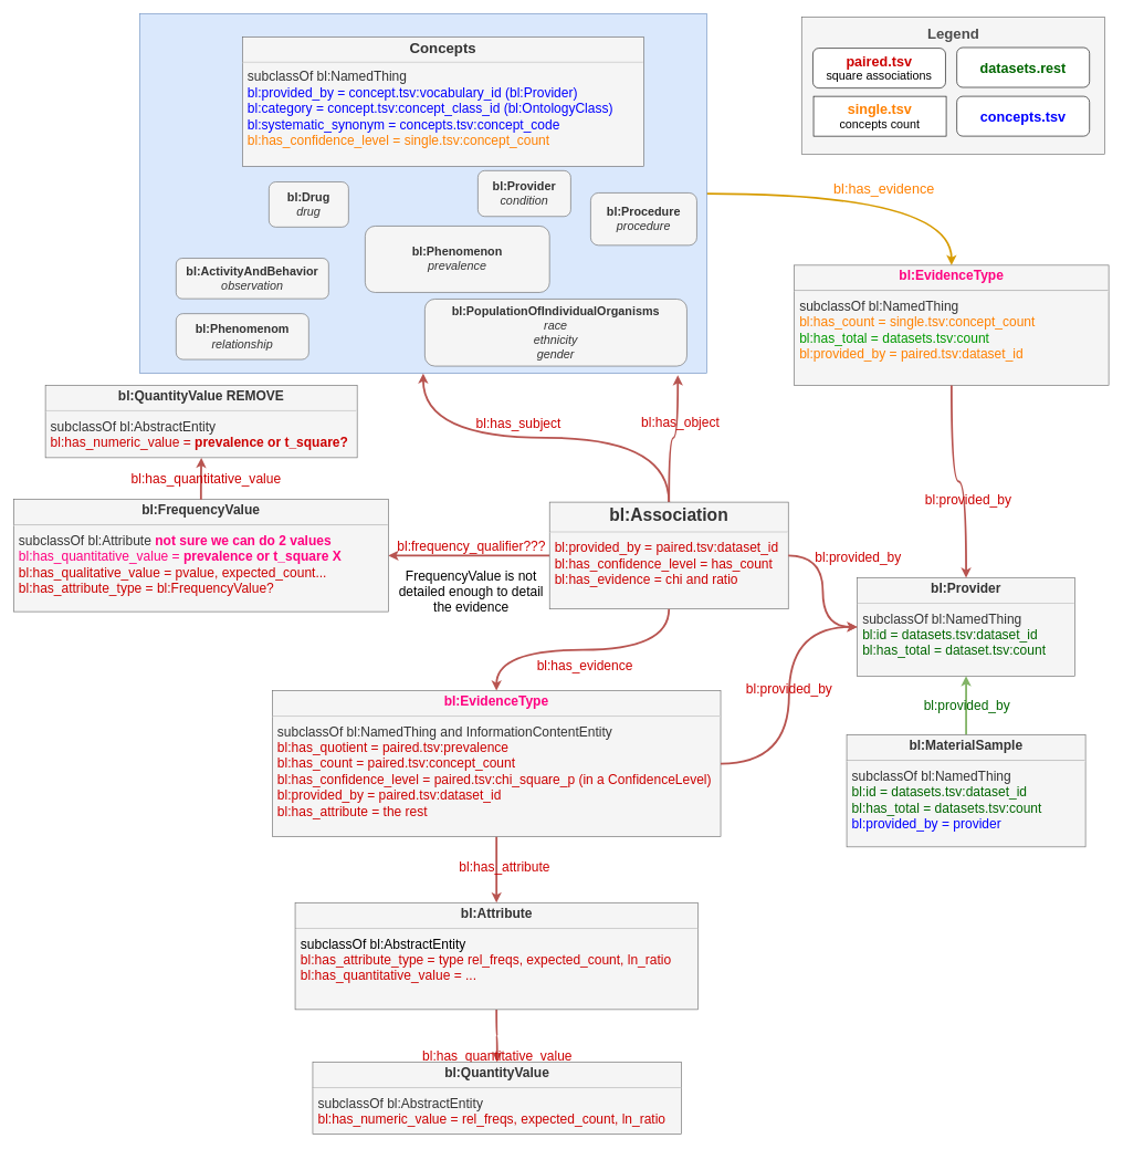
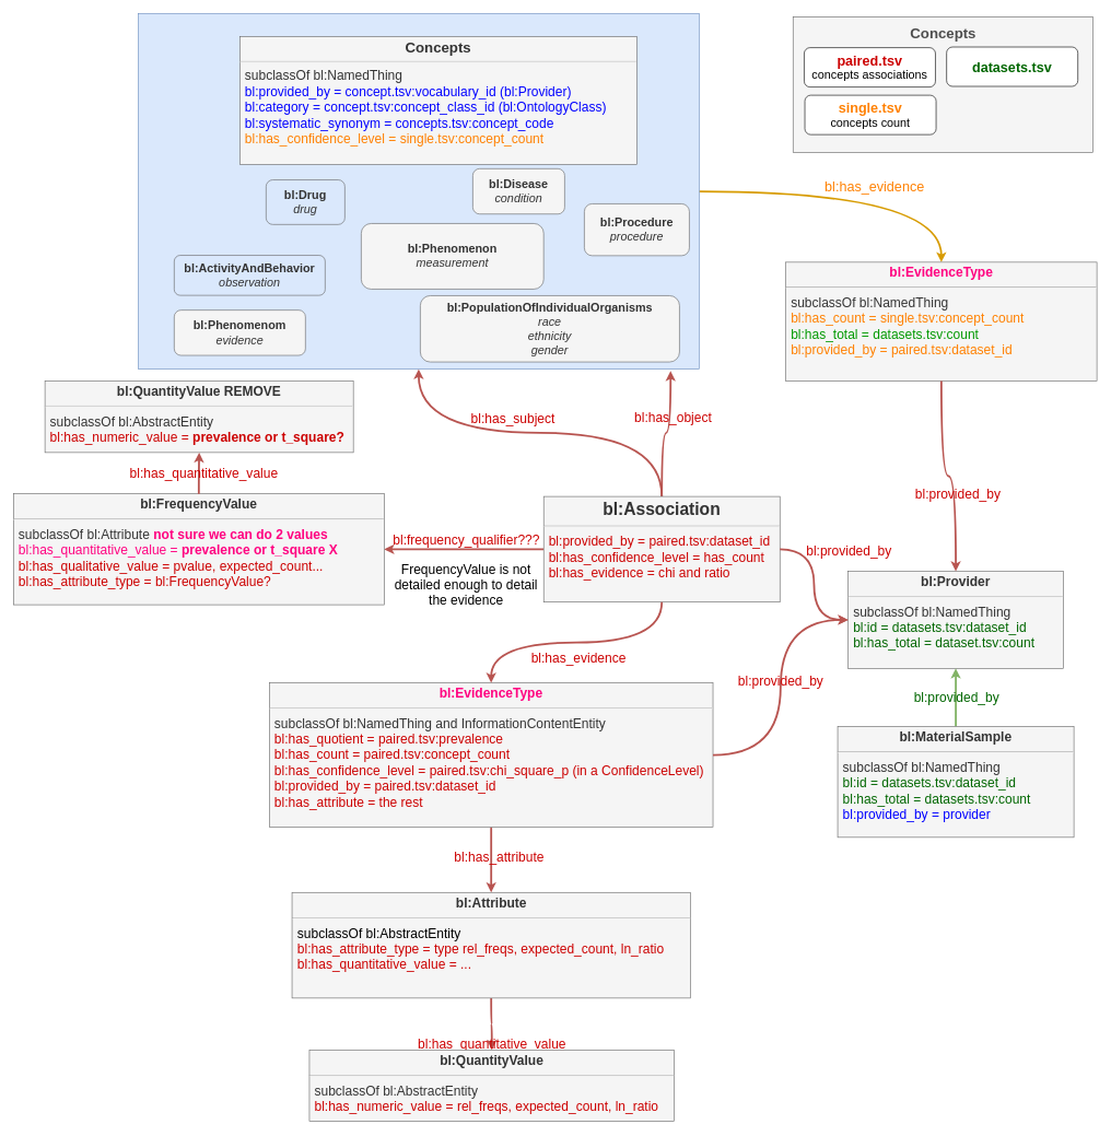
- <mxCell id="35" value="&lt;font size=&quot;1&quot; color=&quot;#4d4d4d&quot;&gt;&lt;b style=&quot;font-size: 22px&quot;&gt;Legend&lt;/b&gt;&lt;/font&gt;" style="text;html=1;strokeColor=none;fillColor=none;align=center;verticalAlign=middle;whiteSpace=wrap;rounded=0;labelBackgroundColor=none;fontSize=20;fontColor=#FF8000;" parent="1" vertex="1"><mxGeometry x="1376.5" y="35.5" width="120" height="30" as="geometry" /></mxCell>
+ <mxCell id="35" value="&lt;font size=&quot;1&quot; color=&quot;#4d4d4d&quot;&gt;&lt;b style=&quot;font-size: 22px&quot;&gt;Concepts&lt;/b&gt;&lt;/font&gt;" style="text;html=1;strokeColor=none;fillColor=none;align=center;verticalAlign=middle;whiteSpace=wrap;rounded=0;labelBackgroundColor=none;fontSize=20;fontColor=#FF8000;" parent="1" vertex="1"><mxGeometry x="1376.5" y="35.5" width="120" height="30" as="geometry" /></mxCell>
- <mxCell id="31" value="&lt;font style=&quot;font-size: 21px&quot;&gt;&lt;b&gt;&lt;font color=&quot;#006600&quot;&gt;datasets.rest&lt;/font&gt;&lt;/b&gt;&lt;br&gt;&lt;/font&gt;" style="rounded=1;whiteSpace=wrap;html=1;fontSize=14;" parent="1" vertex="1"><mxGeometry x="1442" y="71" width="200" height="60" as="geometry" /></mxCell>
+ <mxCell id="31" value="&lt;font style=&quot;font-size: 21px&quot;&gt;&lt;b&gt;&lt;font color=&quot;#006600&quot;&gt;datasets.tsv&lt;/font&gt;&lt;/b&gt;&lt;br&gt;&lt;/font&gt;" style="rounded=1;whiteSpace=wrap;html=1;fontSize=14;" parent="1" vertex="1"><mxGeometry x="1442" y="71" width="200" height="60" as="geometry" /></mxCell>
- <mxCell id="33" value="&lt;font&gt;&lt;b style=&quot;font-size: 21px&quot;&gt;&lt;font color=&quot;#cc0000&quot;&gt;paired.tsv&lt;br&gt;&lt;/font&gt;&lt;/b&gt;&lt;font style=&quot;font-size: 18px&quot;&gt;square associations&lt;/font&gt;&lt;br&gt;&lt;/font&gt;" style="rounded=1;whiteSpace=wrap;html=1;fontSize=14;" parent="1" vertex="1"><mxGeometry x="1225" y="72" width="200" height="60" as="geometry" /></mxCell>
+ <mxCell id="33" value="&lt;font&gt;&lt;b style=&quot;font-size: 21px&quot;&gt;&lt;font color=&quot;#cc0000&quot;&gt;paired.tsv&lt;br&gt;&lt;/font&gt;&lt;/b&gt;&lt;font style=&quot;font-size: 18px&quot;&gt;concepts associations&lt;/font&gt;&lt;br&gt;&lt;/font&gt;" style="rounded=1;whiteSpace=wrap;html=1;fontSize=14;" parent="1" vertex="1"><mxGeometry x="1225" y="72" width="200" height="60" as="geometry" /></mxCell>
- <mxCell id="34" value="&lt;font&gt;&lt;b style=&quot;font-size: 21px&quot;&gt;&lt;font color=&quot;#ff8000&quot;&gt;single.tsv&lt;br&gt;&lt;/font&gt;&lt;/b&gt;&lt;font style=&quot;font-size: 18px&quot;&gt;concepts count&lt;/font&gt;&lt;br&gt;&lt;/font&gt;" style="whiteSpace=wrap;html=1;fontSize=14;rounded=0;" parent="1" vertex="1"><mxGeometry x="1226" y="144.5" width="200" height="60" as="geometry" /></mxCell>
+ <mxCell id="34" value="&lt;font&gt;&lt;b style=&quot;font-size: 21px&quot;&gt;&lt;font color=&quot;#ff8000&quot;&gt;single.tsv&lt;br&gt;&lt;/font&gt;&lt;/b&gt;&lt;font style=&quot;font-size: 18px&quot;&gt;concepts count&lt;/font&gt;&lt;br&gt;&lt;/font&gt;" style="rounded=1;whiteSpace=wrap;html=1;fontSize=14;" parent="1" vertex="1"><mxGeometry x="1226" y="144.5" width="200" height="60" as="geometry" /></mxCell>
- <mxCell id="32" value="&lt;font style=&quot;font-size: 21px&quot;&gt;&lt;b&gt;&lt;font color=&quot;#0000ff&quot;&gt;concepts.tsv&lt;/font&gt;&lt;/b&gt;&lt;br&gt;&lt;/font&gt;" style="rounded=1;whiteSpace=wrap;html=1;fontSize=14;" parent="1" vertex="1"><mxGeometry x="1442" y="144.5" width="200" height="60" as="geometry" /></mxCell>
- <mxCell id="25" value="&lt;font style=&quot;font-size: 18px;&quot;&gt;&lt;b style=&quot;font-size: 18px;&quot;&gt;bl:Provider&lt;/b&gt;&lt;br style=&quot;font-size: 18px;&quot;&gt;&lt;i style=&quot;font-size: 18px;&quot;&gt;condition&lt;/i&gt;&lt;br style=&quot;font-size: 18px;&quot;&gt;&lt;/font&gt;" style="rounded=1;whiteSpace=wrap;html=1;fillColor=#f5f5f5;strokeColor=#666666;fontSize=18;fontColor=#333333;" parent="1" vertex="1"><mxGeometry x="720" y="256.5" width="140" height="69" as="geometry" /></mxCell>
+ <mxCell id="25" value="&lt;font style=&quot;font-size: 18px;&quot;&gt;&lt;b style=&quot;font-size: 18px;&quot;&gt;bl:Disease&lt;/b&gt;&lt;br style=&quot;font-size: 18px;&quot;&gt;&lt;i style=&quot;font-size: 18px;&quot;&gt;condition&lt;/i&gt;&lt;br style=&quot;font-size: 18px;&quot;&gt;&lt;/font&gt;" style="rounded=1;whiteSpace=wrap;html=1;fillColor=#f5f5f5;strokeColor=#666666;fontSize=18;fontColor=#333333;" parent="1" vertex="1"><mxGeometry x="720" y="256.5" width="140" height="69" as="geometry" /></mxCell>
- <mxCell id="24" value="&lt;font style=&quot;font-size: 18px;&quot;&gt;&lt;b style=&quot;font-size: 18px;&quot;&gt;bl:Drug&lt;/b&gt;&lt;br style=&quot;font-size: 18px;&quot;&gt;&lt;i style=&quot;font-size: 18px;&quot;&gt;drug&lt;/i&gt;&lt;br style=&quot;font-size: 18px;&quot;&gt;&lt;/font&gt;" style="rounded=1;whiteSpace=wrap;html=1;fillColor=#f5f5f5;strokeColor=#666666;fontSize=18;fontColor=#333333;" parent="1" vertex="1"><mxGeometry x="405" y="273.5" width="120" height="68" as="geometry" /></mxCell>
+ <mxCell id="24" value="&lt;font style=&quot;font-size: 18px;&quot;&gt;&lt;b style=&quot;font-size: 18px;&quot;&gt;bl:Drug&lt;/b&gt;&lt;br style=&quot;font-size: 18px;&quot;&gt;&lt;i style=&quot;font-size: 18px;&quot;&gt;drug&lt;/i&gt;&lt;br style=&quot;font-size: 18px;&quot;&gt;&lt;/font&gt;" style="rounded=1;whiteSpace=wrap;html=1;fillColor=#dae8fc;strokeColor=#666666;fontSize=18;fontColor=#333333;" parent="1" vertex="1"><mxGeometry x="405" y="273.5" width="120" height="68" as="geometry" /></mxCell>
- <mxCell id="28" value="&lt;font style=&quot;font-size: 18px;&quot;&gt;&lt;b style=&quot;font-size: 18px;&quot;&gt;bl:Procedure&lt;/b&gt;&lt;br style=&quot;font-size: 18px;&quot;&gt;&lt;i style=&quot;font-size: 18px;&quot;&gt;procedure&lt;/i&gt;&lt;br style=&quot;font-size: 18px;&quot;&gt;&lt;/font&gt;" style="rounded=1;whiteSpace=wrap;html=1;fillColor=#f5f5f5;strokeColor=#666666;fontSize=18;fontColor=#333333;" parent="1" vertex="1"><mxGeometry x="890" y="290" width="160" height="79" as="geometry" /></mxCell>
+ <mxCell id="28" value="&lt;font style=&quot;font-size: 18px;&quot;&gt;&lt;b style=&quot;font-size: 18px;&quot;&gt;bl:Procedure&lt;/b&gt;&lt;br style=&quot;font-size: 18px;&quot;&gt;&lt;i style=&quot;font-size: 18px;&quot;&gt;procedure&lt;/i&gt;&lt;br style=&quot;font-size: 18px;&quot;&gt;&lt;/font&gt;" style="rounded=1;whiteSpace=wrap;html=1;fillColor=#f5f5f5;strokeColor=#666666;fontSize=18;fontColor=#333333;" parent="1" vertex="1"><mxGeometry x="890" y="310" width="160" height="79" as="geometry" /></mxCell>
- <mxCell id="27" value="&lt;font style=&quot;font-size: 18px&quot;&gt;&lt;b style=&quot;font-size: 18px&quot;&gt;bl:Phenomenon&lt;/b&gt;&lt;br style=&quot;font-size: 18px&quot;&gt;&lt;i style=&quot;font-size: 18px&quot;&gt;prevalence&lt;/i&gt;&lt;br style=&quot;font-size: 18px&quot;&gt;&lt;/font&gt;" style="rounded=1;whiteSpace=wrap;html=1;fillColor=#f5f5f5;strokeColor=#666666;fontSize=18;fontColor=#333333;" parent="1" vertex="1"><mxGeometry x="550" y="340" width="278" height="100" as="geometry" /></mxCell>
+ <mxCell id="27" value="&lt;font style=&quot;font-size: 18px&quot;&gt;&lt;b style=&quot;font-size: 18px&quot;&gt;bl:Phenomenon&lt;/b&gt;&lt;br style=&quot;font-size: 18px&quot;&gt;&lt;i style=&quot;font-size: 18px&quot;&gt;measurement&lt;/i&gt;&lt;br style=&quot;font-size: 18px&quot;&gt;&lt;/font&gt;" style="rounded=1;whiteSpace=wrap;html=1;fillColor=#f5f5f5;strokeColor=#666666;fontSize=18;fontColor=#333333;" parent="1" vertex="1"><mxGeometry x="550" y="340" width="278" height="100" as="geometry" /></mxCell>
- <mxCell id="26" value="&lt;font style=&quot;font-size: 18px;&quot;&gt;&lt;b style=&quot;font-size: 18px;&quot;&gt;bl:ActivityAndBehavior&lt;/b&gt;&lt;br style=&quot;font-size: 18px;&quot;&gt;&lt;i style=&quot;font-size: 18px;&quot;&gt;observation&lt;/i&gt;&lt;br style=&quot;font-size: 18px;&quot;&gt;&lt;/font&gt;" style="rounded=1;whiteSpace=wrap;html=1;fillColor=#f5f5f5;strokeColor=#666666;fontSize=18;fontColor=#333333;" parent="1" vertex="1"><mxGeometry x="265" y="388.5" width="230" height="61" as="geometry" /></mxCell>
+ <mxCell id="26" value="&lt;font style=&quot;font-size: 18px;&quot;&gt;&lt;b style=&quot;font-size: 18px;&quot;&gt;bl:ActivityAndBehavior&lt;/b&gt;&lt;br style=&quot;font-size: 18px;&quot;&gt;&lt;i style=&quot;font-size: 18px;&quot;&gt;observation&lt;/i&gt;&lt;br style=&quot;font-size: 18px;&quot;&gt;&lt;/font&gt;" style="rounded=1;whiteSpace=wrap;html=1;fillColor=#dae8fc;strokeColor=#666666;fontSize=18;fontColor=#333333;" parent="1" vertex="1"><mxGeometry x="265" y="388.5" width="230" height="61" as="geometry" /></mxCell>
- <mxCell id="30" value="&lt;font style=&quot;font-size: 18px;&quot;&gt;&lt;b style=&quot;font-size: 18px;&quot;&gt;bl:Phenomenom&lt;/b&gt;&lt;br style=&quot;font-size: 18px;&quot;&gt;&lt;i style=&quot;font-size: 18px;&quot;&gt;relationship&lt;/i&gt;&lt;br style=&quot;font-size: 18px;&quot;&gt;&lt;/font&gt;" style="rounded=1;whiteSpace=wrap;html=1;fillColor=#f5f5f5;strokeColor=#666666;fontSize=18;fontColor=#333333;" parent="1" vertex="1"><mxGeometry x="265" y="472" width="200" height="69" as="geometry" /></mxCell>
+ <mxCell id="30" value="&lt;font style=&quot;font-size: 18px;&quot;&gt;&lt;b style=&quot;font-size: 18px;&quot;&gt;bl:Phenomenom&lt;/b&gt;&lt;br style=&quot;font-size: 18px;&quot;&gt;&lt;i style=&quot;font-size: 18px;&quot;&gt;evidence&lt;/i&gt;&lt;br style=&quot;font-size: 18px;&quot;&gt;&lt;/font&gt;" style="rounded=1;whiteSpace=wrap;html=1;fillColor=#f5f5f5;strokeColor=#666666;fontSize=18;fontColor=#333333;" parent="1" vertex="1"><mxGeometry x="265" y="472" width="200" height="69" as="geometry" /></mxCell>
